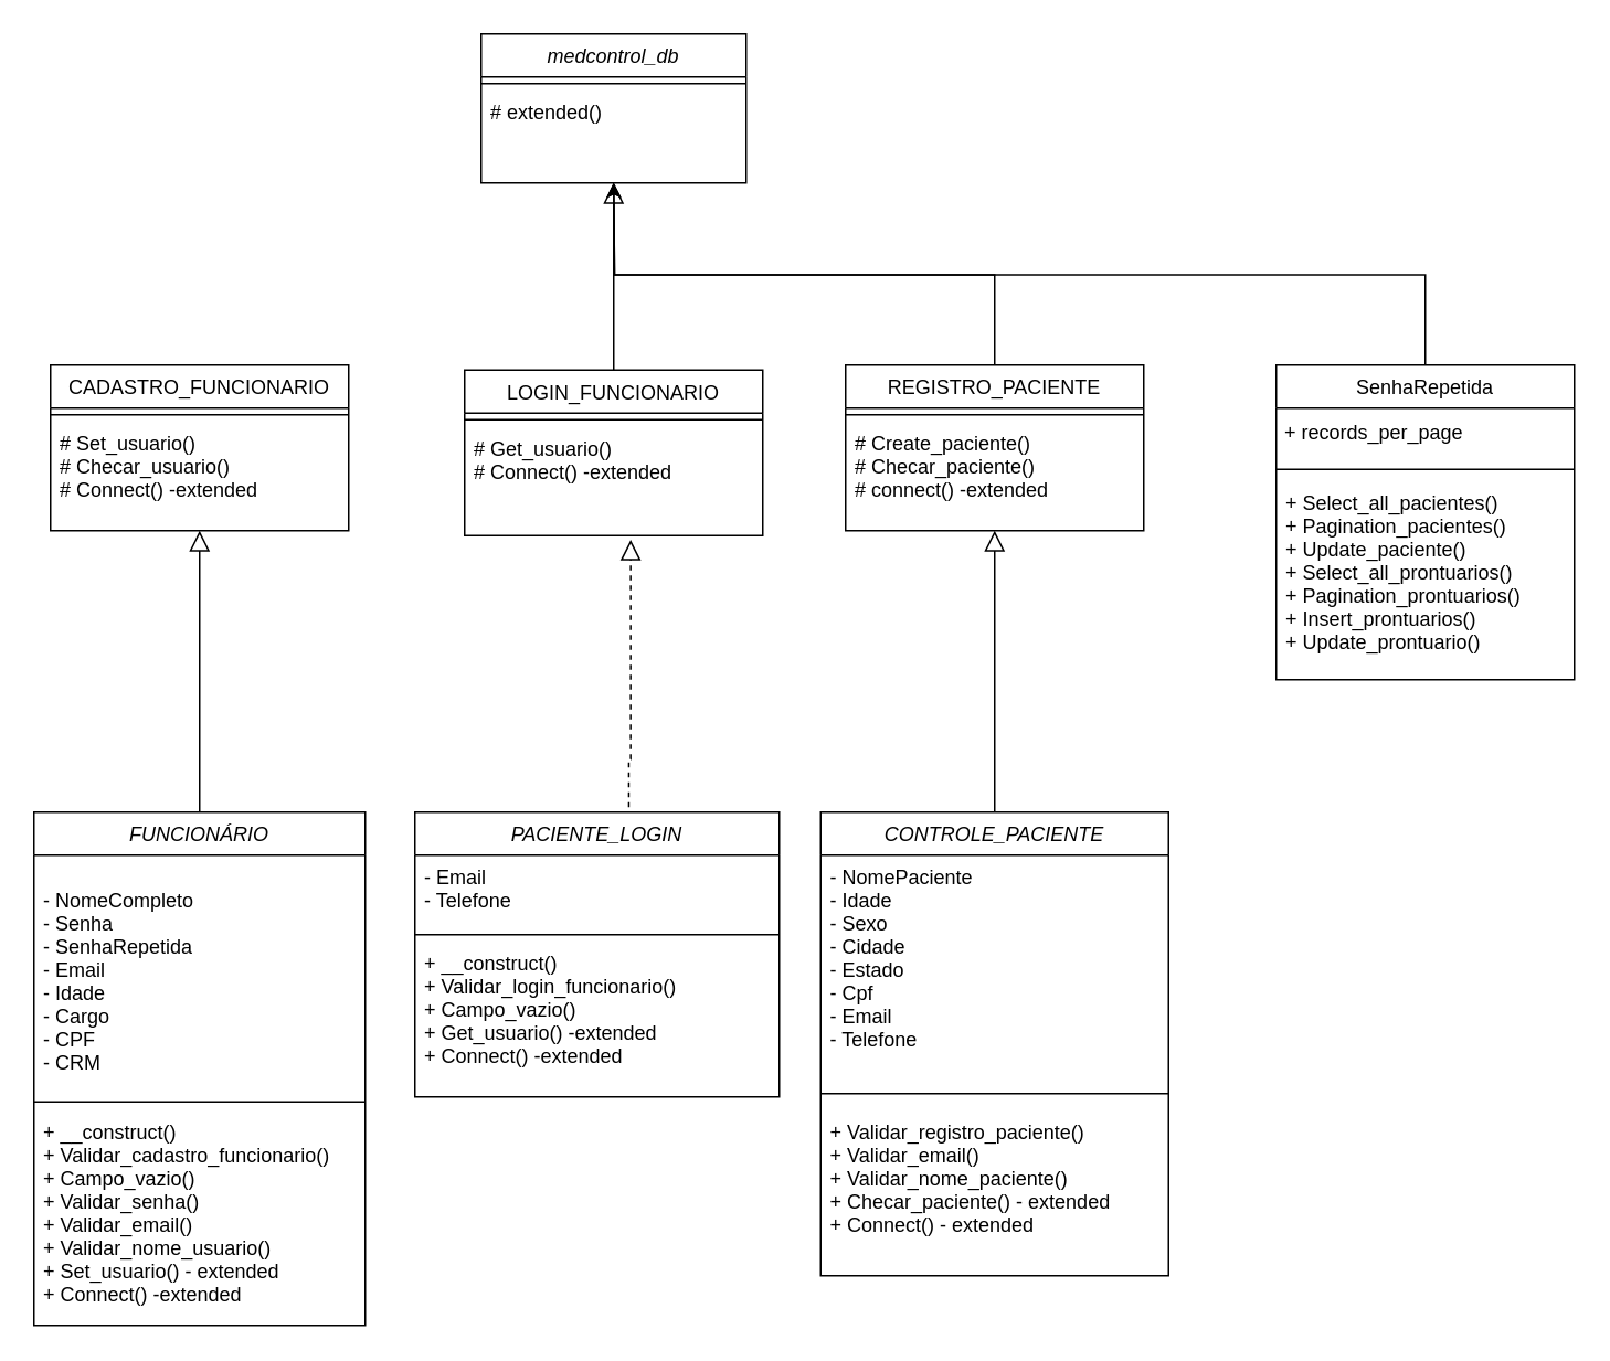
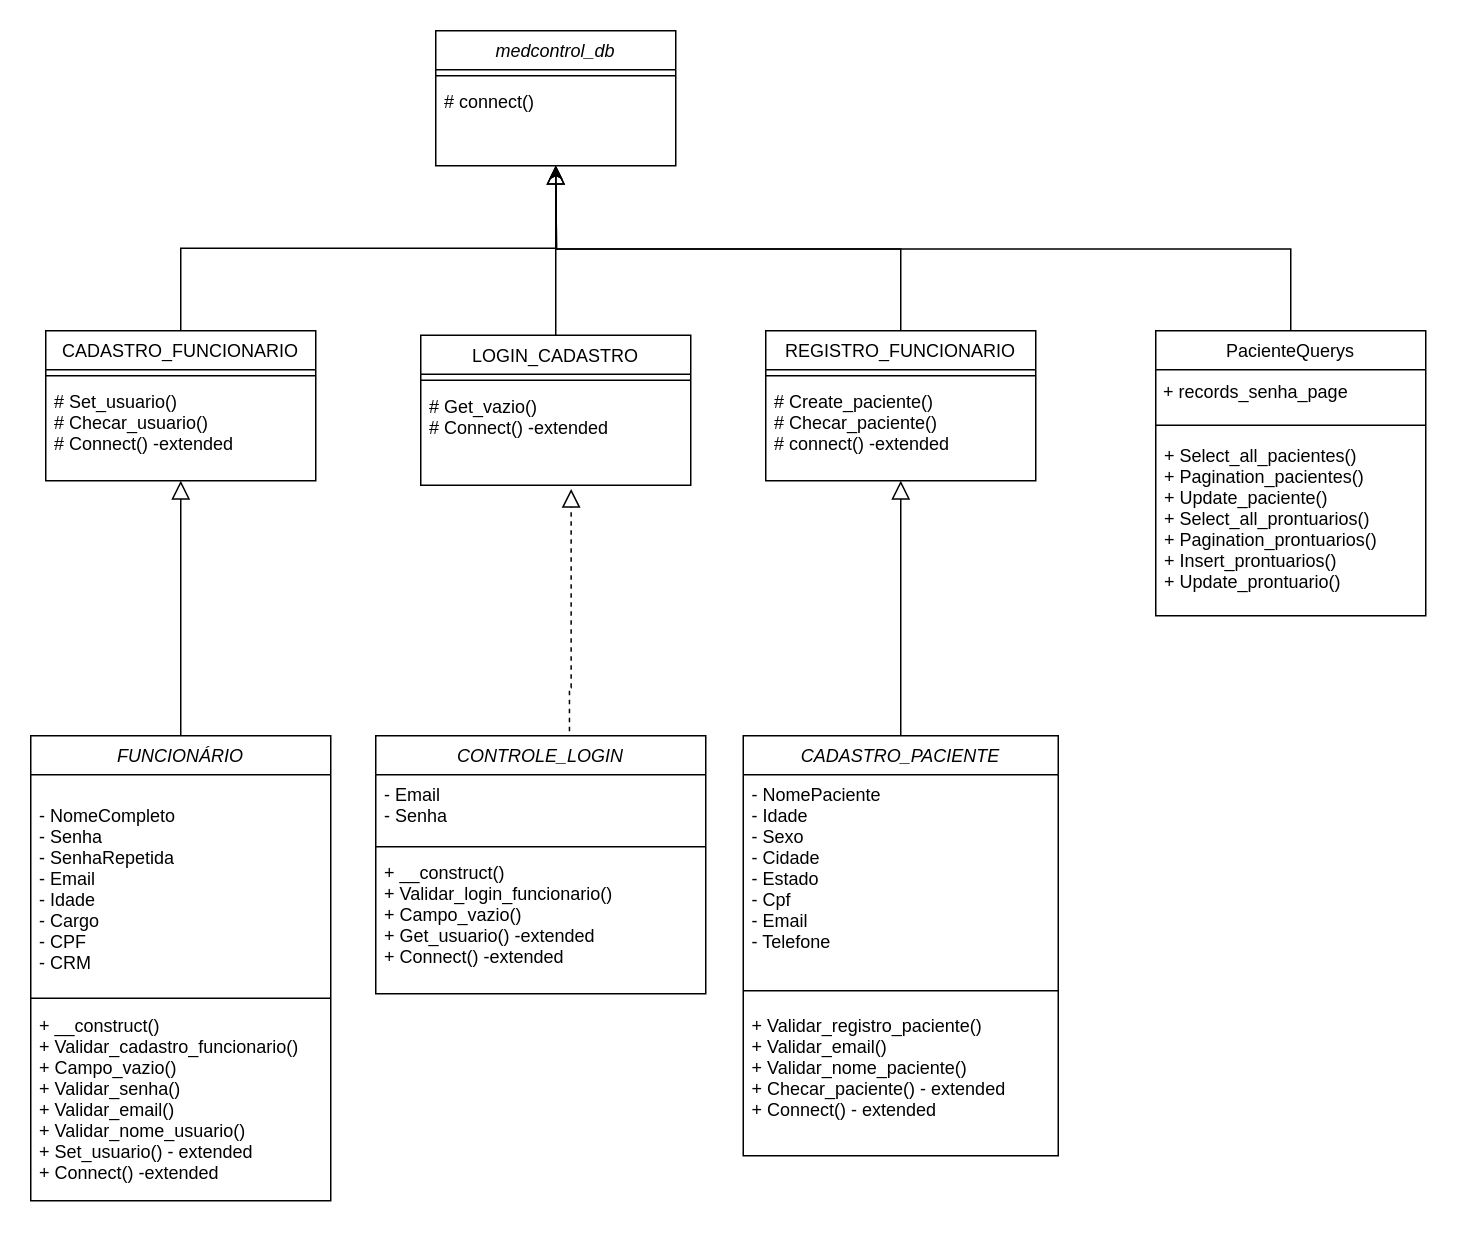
- <mxCell id="4" value="# extended()" style="text;align=left;verticalAlign=top;spacingLeft=4;spacingRight=4;overflow=hidden;rotatable=0;points=[[0,0.5],[1,0.5]];portConstraint=eastwest;" parent="2" vertex="1"><mxGeometry y="34" width="160" height="28" as="geometry" /></mxCell>
+ <mxCell id="4" value="# connect()" style="text;align=left;verticalAlign=top;spacingLeft=4;spacingRight=4;overflow=hidden;rotatable=0;points=[[0,0.5],[1,0.5]];portConstraint=eastwest;" parent="2" vertex="1"><mxGeometry y="34" width="160" height="28" as="geometry" /></mxCell>
+ <mxCell id="8" value="" style="endArrow=block;endSize=10;endFill=0;shadow=0;strokeWidth=1;rounded=0;curved=0;edgeStyle=elbowEdgeStyle;elbow=vertical;" parent="1" source="5" target="2" edge="1"><mxGeometry width="160" relative="1" as="geometry"><mxPoint x="120" y="63" as="sourcePoint" /><mxPoint x="120" y="63" as="targetPoint" /></mxGeometry></mxCell>
- <mxCell id="14" value="REGISTRO_PACIENTE" style="swimlane;fontStyle=0;align=center;verticalAlign=top;childLayout=stackLayout;horizontal=1;startSize=26;horizontalStack=0;resizeParent=1;resizeLast=0;collapsible=1;marginBottom=0;rounded=0;shadow=0;strokeWidth=1;" parent="1" vertex="1"><mxGeometry x="510" y="220" width="180" height="100" as="geometry"><mxRectangle x="130" y="380" width="160" height="26" as="alternateBounds" /></mxGeometry></mxCell>
+ <mxCell id="14" value="REGISTRO_FUNCIONARIO" style="swimlane;fontStyle=0;align=center;verticalAlign=top;childLayout=stackLayout;horizontal=1;startSize=26;horizontalStack=0;resizeParent=1;resizeLast=0;collapsible=1;marginBottom=0;rounded=0;shadow=0;strokeWidth=1;" parent="1" vertex="1"><mxGeometry x="510" y="220" width="180" height="100" as="geometry"><mxRectangle x="130" y="380" width="160" height="26" as="alternateBounds" /></mxGeometry></mxCell>
- <mxCell id="33" value="SenhaRepetida" style="swimlane;fontStyle=0;align=center;verticalAlign=top;childLayout=stackLayout;horizontal=1;startSize=26;horizontalStack=0;resizeParent=1;resizeLast=0;collapsible=1;marginBottom=0;rounded=0;shadow=0;strokeWidth=1;" vertex="1" parent="1"><mxGeometry x="770" y="220" width="180" height="190" as="geometry"><mxRectangle x="130" y="380" width="160" height="26" as="alternateBounds" /></mxGeometry></mxCell>
+ <mxCell id="33" value="PacienteQuerys" style="swimlane;fontStyle=0;align=center;verticalAlign=top;childLayout=stackLayout;horizontal=1;startSize=26;horizontalStack=0;resizeParent=1;resizeLast=0;collapsible=1;marginBottom=0;rounded=0;shadow=0;strokeWidth=1;" vertex="1" parent="1"><mxGeometry x="770" y="220" width="180" height="190" as="geometry"><mxRectangle x="130" y="380" width="160" height="26" as="alternateBounds" /></mxGeometry></mxCell>
- <mxCell id="10" value="LOGIN_FUNCIONARIO" style="swimlane;fontStyle=0;align=center;verticalAlign=top;childLayout=stackLayout;horizontal=1;startSize=26;horizontalStack=0;resizeParent=1;resizeLast=0;collapsible=1;marginBottom=0;rounded=0;shadow=0;strokeWidth=1;" parent="1" vertex="1"><mxGeometry x="280" y="223" width="180" height="100" as="geometry"><mxRectangle x="130" y="380" width="160" height="26" as="alternateBounds" /></mxGeometry></mxCell>
+ <mxCell id="10" value="LOGIN_CADASTRO" style="swimlane;fontStyle=0;align=center;verticalAlign=top;childLayout=stackLayout;horizontal=1;startSize=26;horizontalStack=0;resizeParent=1;resizeLast=0;collapsible=1;marginBottom=0;rounded=0;shadow=0;strokeWidth=1;" parent="1" vertex="1"><mxGeometry x="280" y="223" width="180" height="100" as="geometry"><mxRectangle x="130" y="380" width="160" height="26" as="alternateBounds" /></mxGeometry></mxCell>
- <mxCell id="34" value="&amp;nbsp;+ records_per_page" style="text;html=1;align=left;verticalAlign=middle;resizable=0;points=[];autosize=1;strokeColor=none;fillColor=none;" vertex="1" parent="33"><mxGeometry y="26" width="180" height="30" as="geometry" /></mxCell>
+ <mxCell id="34" value="&amp;nbsp;+ records_senha_page" style="text;html=1;align=left;verticalAlign=middle;resizable=0;points=[];autosize=1;strokeColor=none;fillColor=none;" vertex="1" parent="33"><mxGeometry y="26" width="180" height="30" as="geometry" /></mxCell>
- <mxCell id="12" value="# Get_usuario()&#10;# Connect() -extended" style="text;align=left;verticalAlign=top;spacingLeft=4;spacingRight=4;overflow=hidden;rotatable=0;points=[[0,0.5],[1,0.5]];portConstraint=eastwest;fontStyle=0" parent="10" vertex="1"><mxGeometry y="34" width="180" height="66" as="geometry" /></mxCell>
+ <mxCell id="12" value="# Get_vazio()&#10;# Connect() -extended" style="text;align=left;verticalAlign=top;spacingLeft=4;spacingRight=4;overflow=hidden;rotatable=0;points=[[0,0.5],[1,0.5]];portConstraint=eastwest;fontStyle=0" parent="10" vertex="1"><mxGeometry y="34" width="180" height="66" as="geometry" /></mxCell>
- <mxCell id="24" value="PACIENTE_LOGIN" style="swimlane;fontStyle=2;align=center;verticalAlign=top;childLayout=stackLayout;horizontal=1;startSize=26;horizontalStack=0;resizeParent=1;resizeLast=0;collapsible=1;marginBottom=0;rounded=0;shadow=0;strokeWidth=1;" parent="1" vertex="1"><mxGeometry x="250" y="490" width="220" height="172" as="geometry"><mxRectangle x="230" y="140" width="160" height="26" as="alternateBounds" /></mxGeometry></mxCell>
+ <mxCell id="24" value="CONTROLE_LOGIN" style="swimlane;fontStyle=2;align=center;verticalAlign=top;childLayout=stackLayout;horizontal=1;startSize=26;horizontalStack=0;resizeParent=1;resizeLast=0;collapsible=1;marginBottom=0;rounded=0;shadow=0;strokeWidth=1;" parent="1" vertex="1"><mxGeometry x="250" y="490" width="220" height="172" as="geometry"><mxRectangle x="230" y="140" width="160" height="26" as="alternateBounds" /></mxGeometry></mxCell>
- <mxCell id="28" value="CONTROLE_PACIENTE" style="swimlane;fontStyle=2;align=center;verticalAlign=top;childLayout=stackLayout;horizontal=1;startSize=26;horizontalStack=0;resizeParent=1;resizeLast=0;collapsible=1;marginBottom=0;rounded=0;shadow=0;strokeWidth=1;" parent="1" vertex="1"><mxGeometry x="495" y="490" width="210" height="280" as="geometry"><mxRectangle x="230" y="140" width="160" height="26" as="alternateBounds" /></mxGeometry></mxCell>
+ <mxCell id="28" value="CADASTRO_PACIENTE" style="swimlane;fontStyle=2;align=center;verticalAlign=top;childLayout=stackLayout;horizontal=1;startSize=26;horizontalStack=0;resizeParent=1;resizeLast=0;collapsible=1;marginBottom=0;rounded=0;shadow=0;strokeWidth=1;" parent="1" vertex="1"><mxGeometry x="495" y="490" width="210" height="280" as="geometry"><mxRectangle x="230" y="140" width="160" height="26" as="alternateBounds" /></mxGeometry></mxCell>
- <mxCell id="25" value="- Email&#10;- Telefone" style="text;align=left;verticalAlign=top;spacingLeft=4;spacingRight=4;overflow=hidden;rotatable=0;points=[[0,0.5],[1,0.5]];portConstraint=eastwest;" parent="24" vertex="1"><mxGeometry y="26" width="220" height="44" as="geometry" /></mxCell>
+ <mxCell id="25" value="- Email&#10;- Senha" style="text;align=left;verticalAlign=top;spacingLeft=4;spacingRight=4;overflow=hidden;rotatable=0;points=[[0,0.5],[1,0.5]];portConstraint=eastwest;" parent="24" vertex="1"><mxGeometry y="26" width="220" height="44" as="geometry" /></mxCell>
